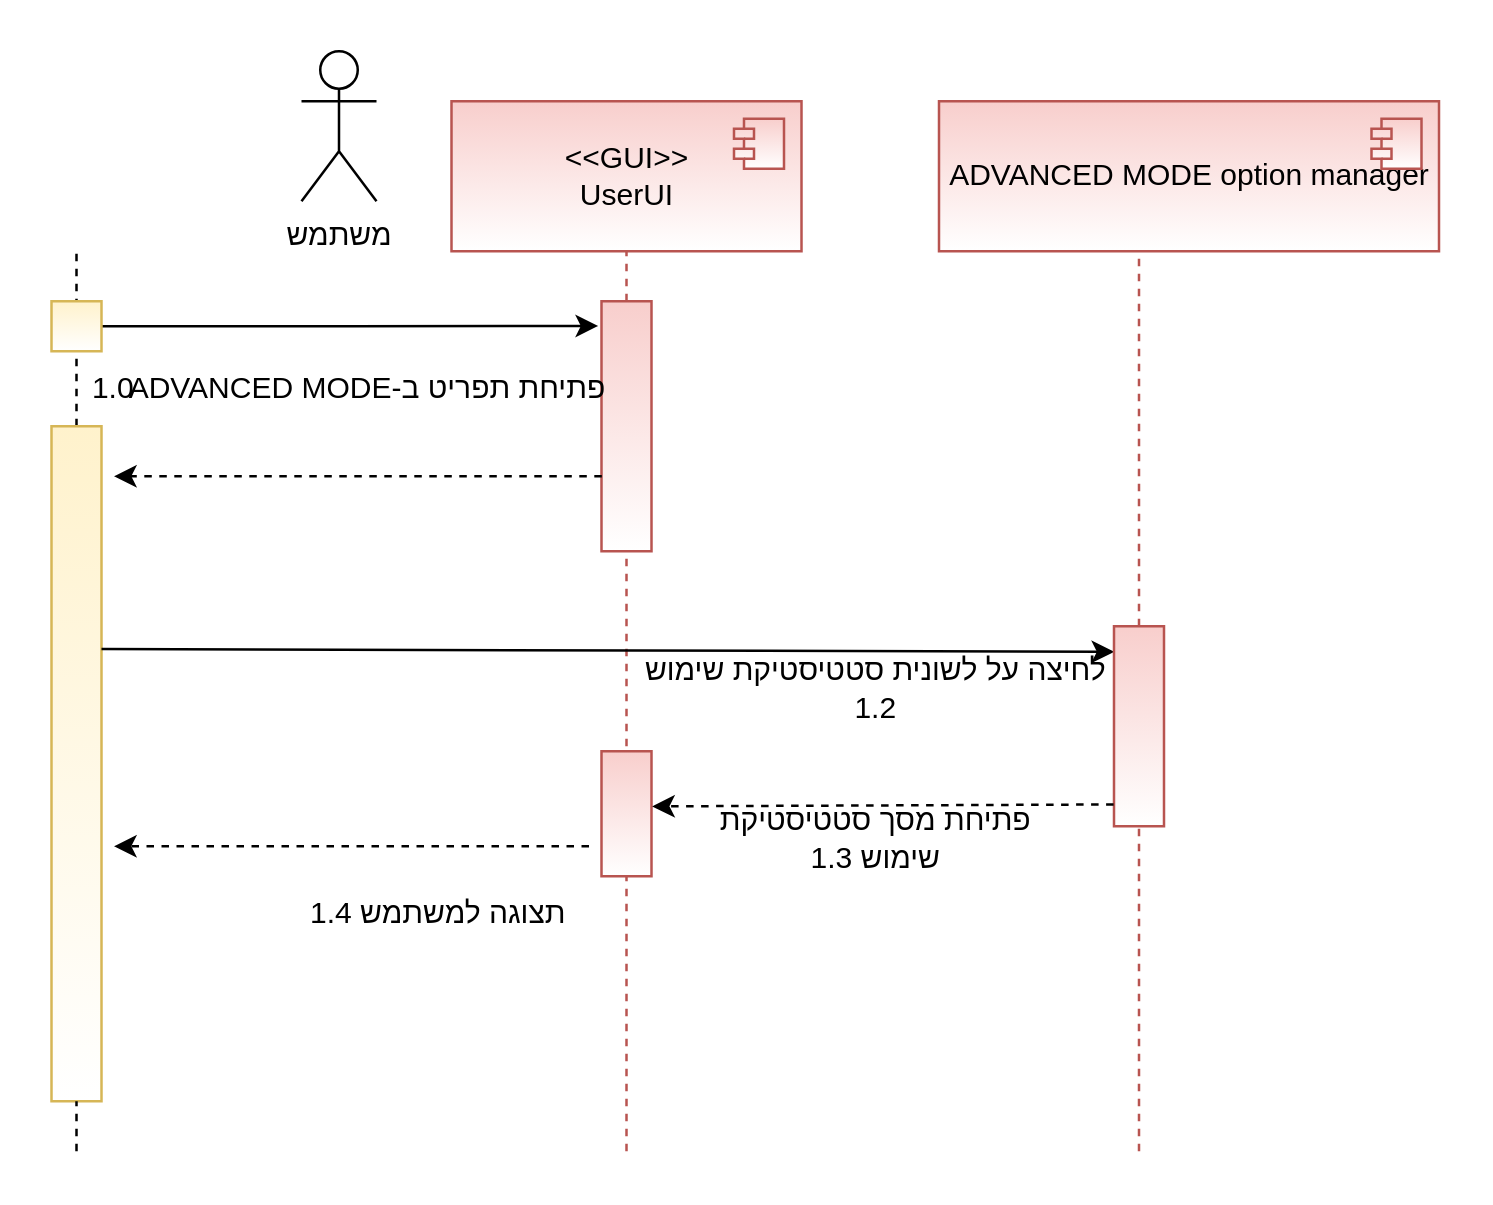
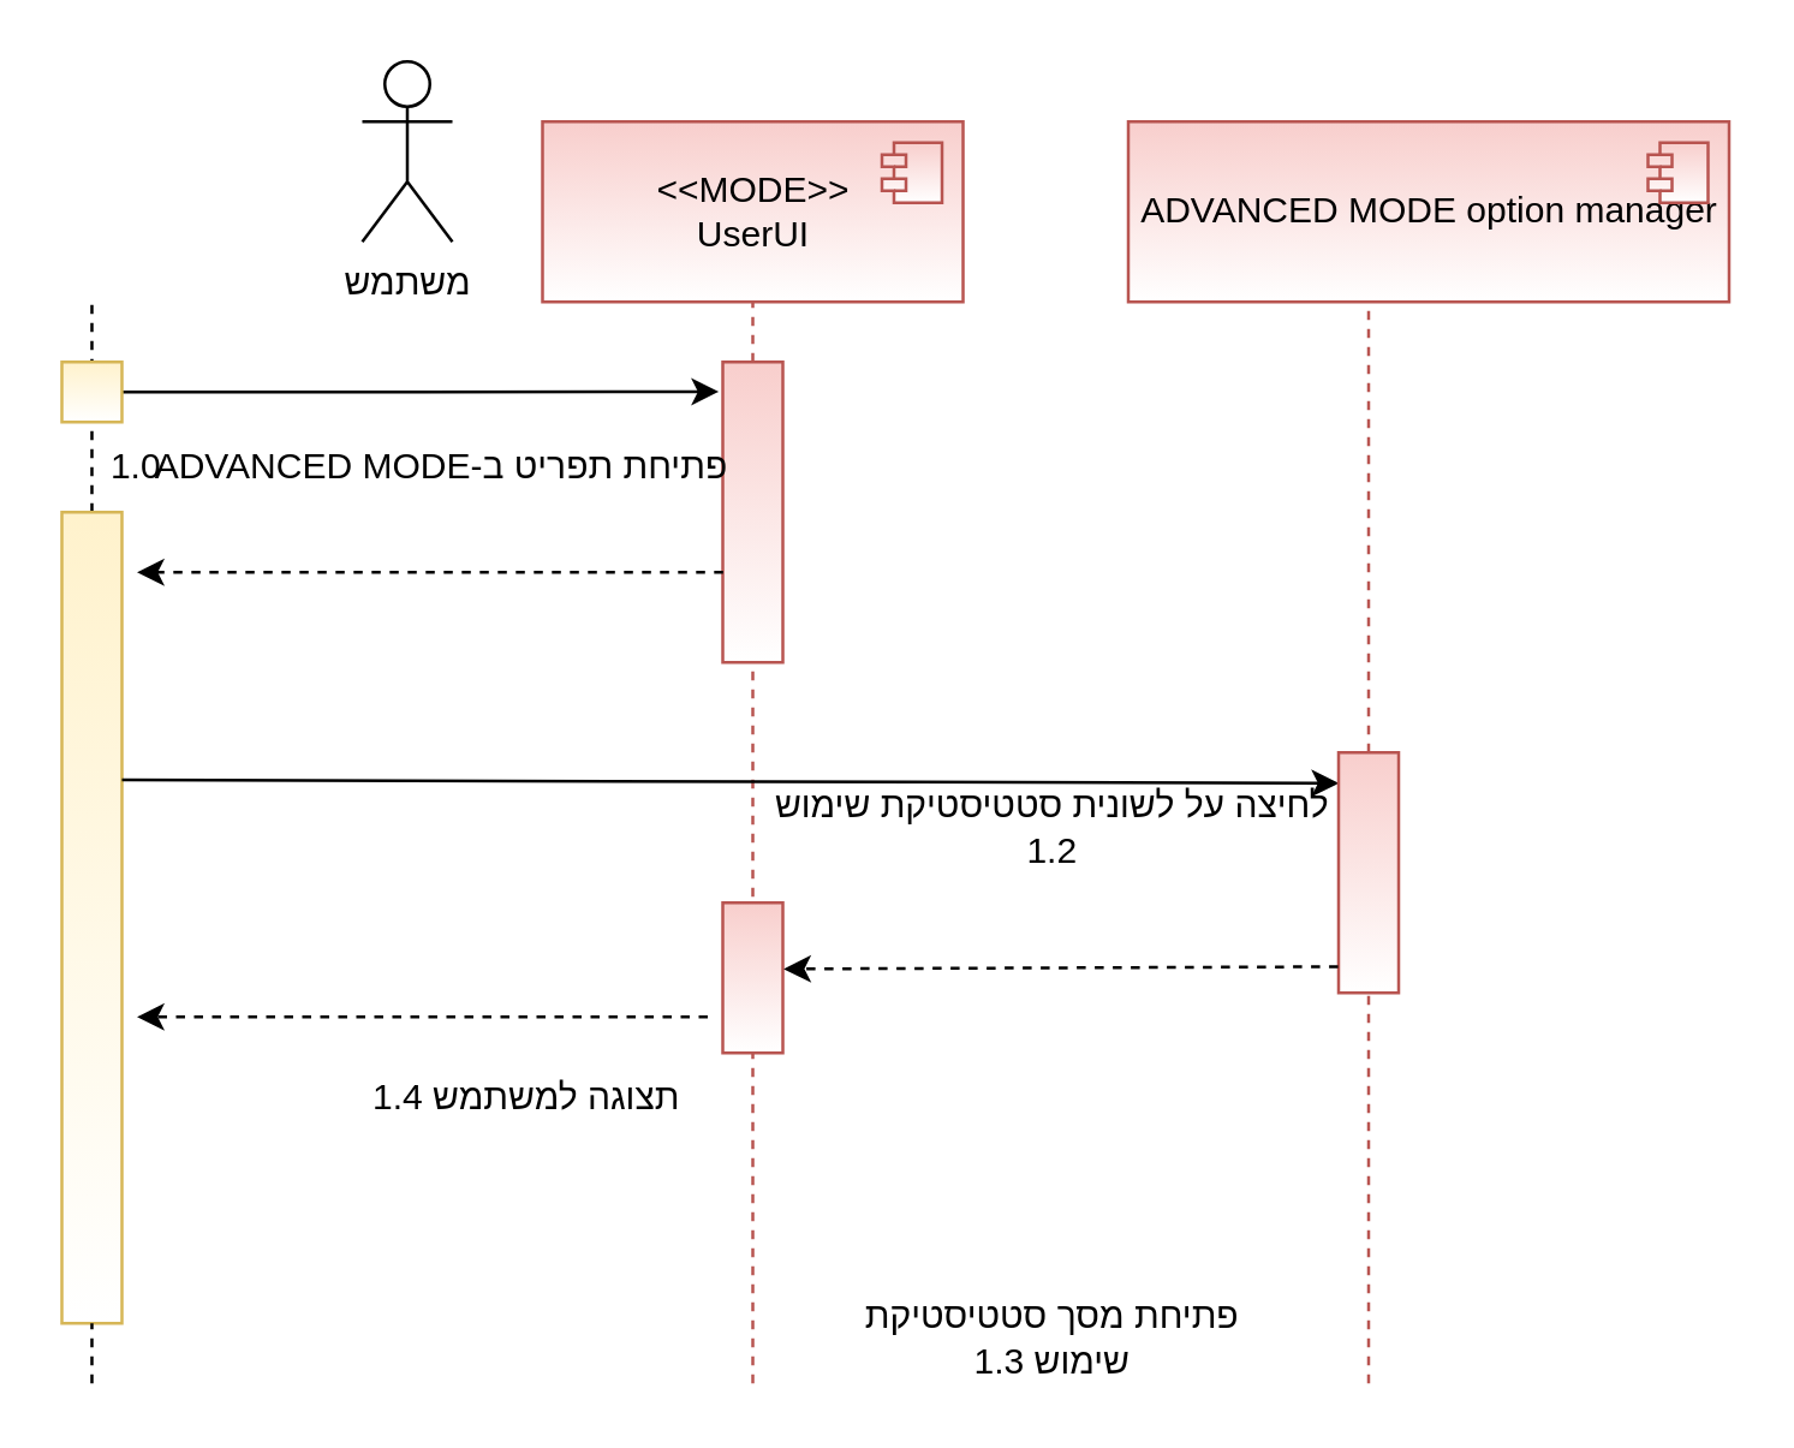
- <mxCell id="16" value="&lt;span&gt;&amp;lt;&amp;lt;GUI&amp;gt;&amp;gt;&lt;/span&gt;&lt;br&gt;&lt;span&gt;UserUI&lt;/span&gt;" style="html=1;dropTarget=0;fillColor=#f8cecc;strokeColor=#b85450;gradientColor=#ffffff;" parent="1" vertex="1"><mxGeometry x="180" y="40" width="140" height="60" as="geometry" /></mxCell>
+ <mxCell id="16" value="&lt;span&gt;&amp;lt;&amp;lt;MODE&amp;gt;&amp;gt;&lt;/span&gt;&lt;br&gt;&lt;span&gt;UserUI&lt;/span&gt;" style="html=1;dropTarget=0;fillColor=#f8cecc;strokeColor=#b85450;gradientColor=#ffffff;" parent="1" vertex="1"><mxGeometry x="180" y="40" width="140" height="60" as="geometry" /></mxCell>
- <mxCell id="20" value="פתיחת מסך סטטיסטיקת שימוש&amp;nbsp;1.3" style="text;html=1;strokeColor=none;fillColor=none;align=center;verticalAlign=middle;whiteSpace=wrap;rounded=0;textDirection=rtl;" parent="1" vertex="1"><mxGeometry x="260" y="320" width="180" height="30" as="geometry" /></mxCell>
+ <mxCell id="20" value="פתיחת מסך סטטיסטיקת שימוש&amp;nbsp;1.3" style="text;html=1;strokeColor=none;fillColor=none;align=center;verticalAlign=middle;whiteSpace=wrap;rounded=0;textDirection=rtl;" parent="1" vertex="1"><mxGeometry x="260" y="430" width="180" height="30" as="geometry" /></mxCell>
